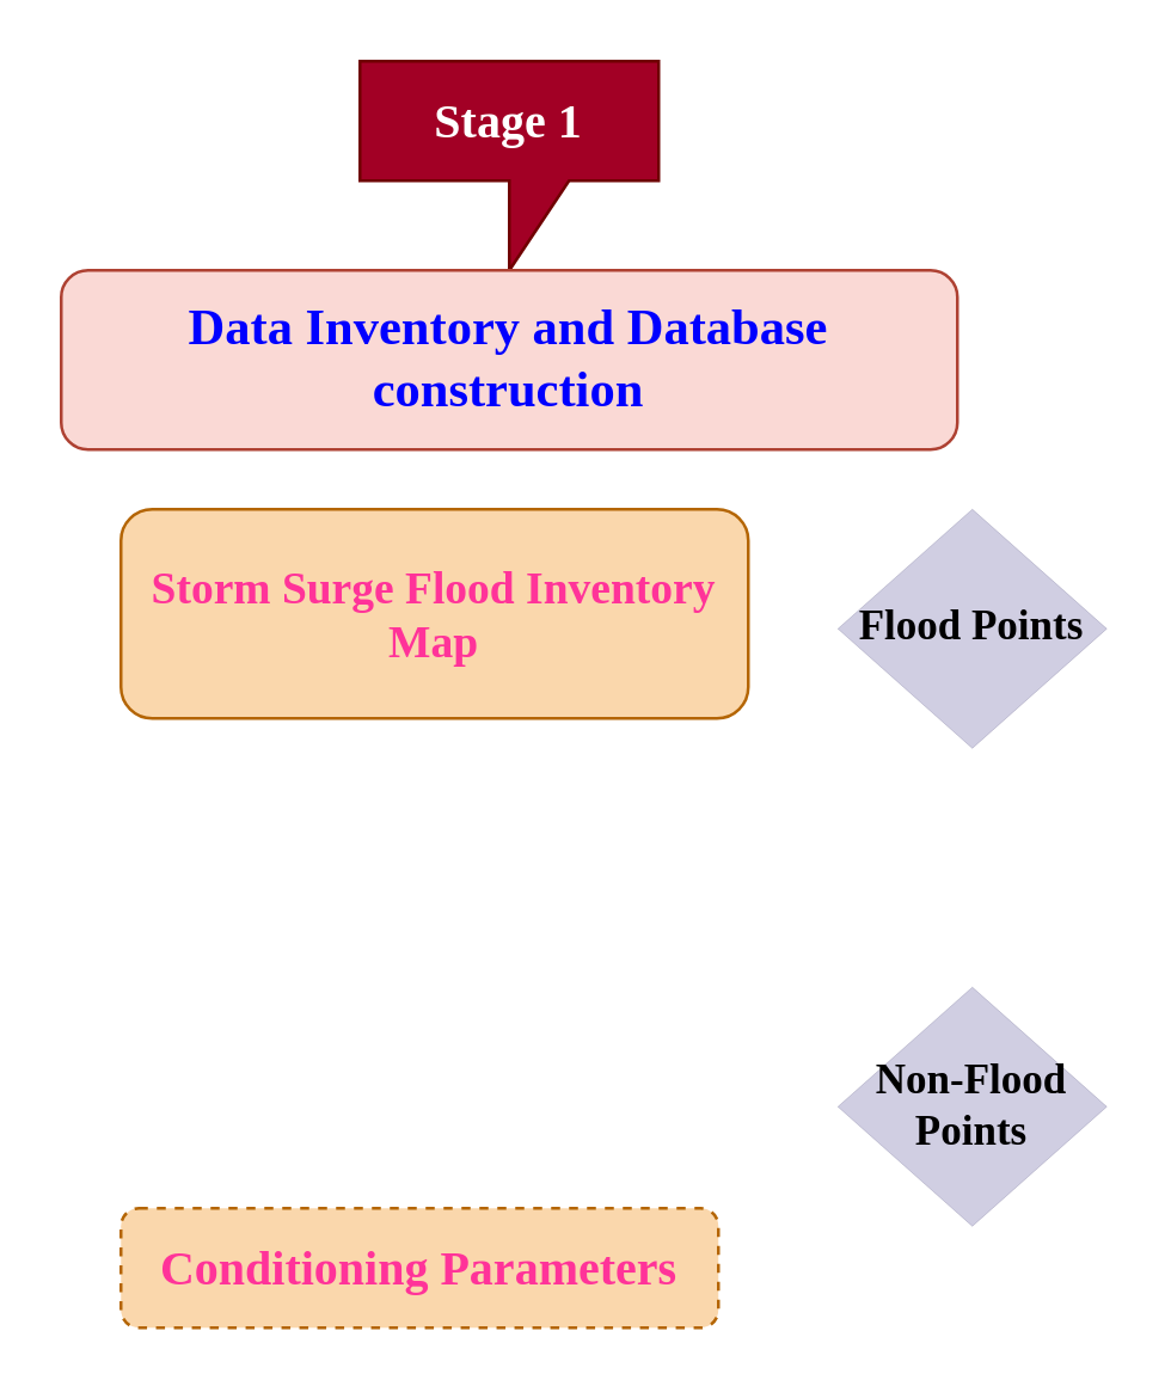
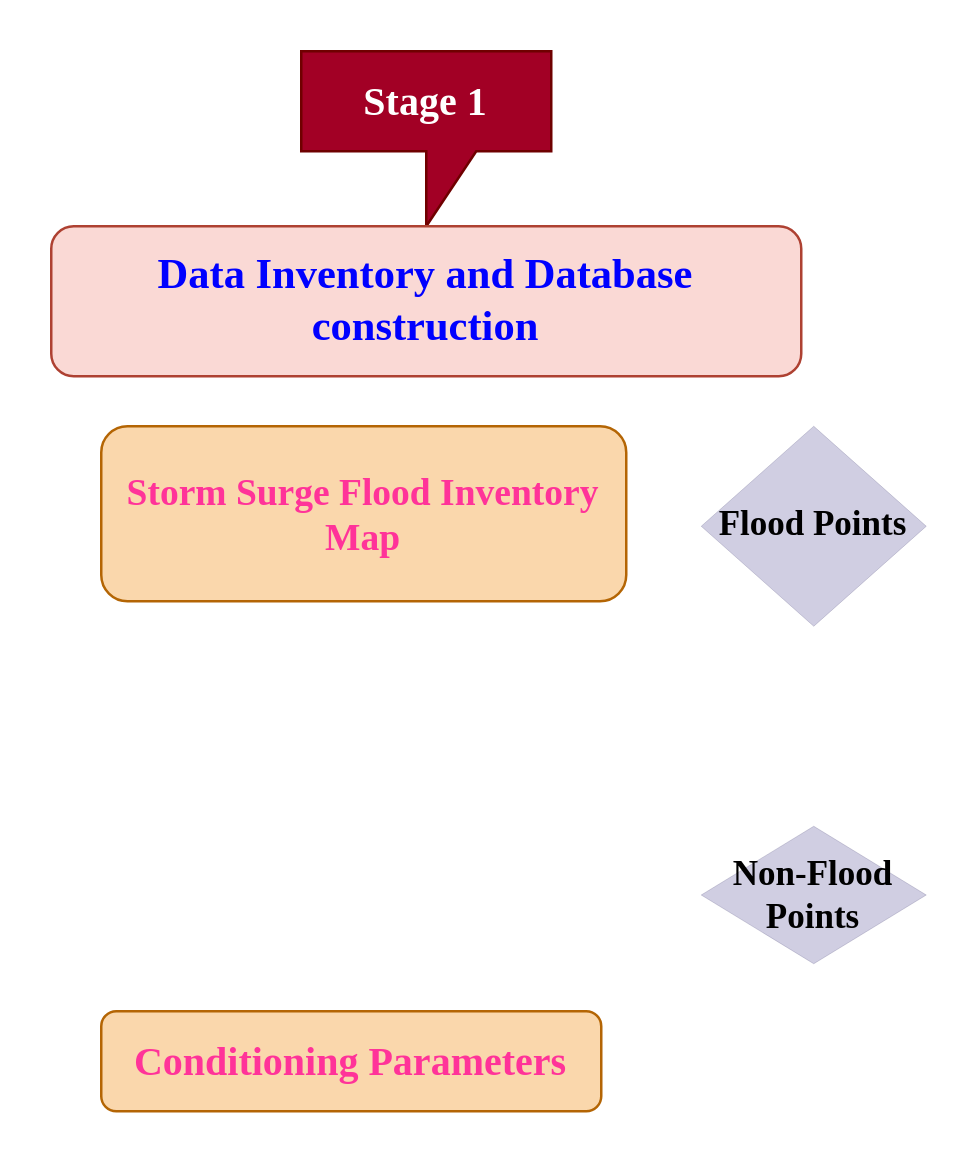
- <mxCell id="5" value="&lt;font face=&quot;Verdana&quot; style=&quot;font-size: 14px;&quot;&gt;&lt;b&gt;Non-Flood Points&lt;/b&gt;&lt;/font&gt;" style="rhombus;whiteSpace=wrap;html=1;dashed=1;dashPattern=1 4;strokeWidth=0;fillColor=#d0cee2;strokeColor=#56517e;" vertex="1" parent="1"><mxGeometry x="280" y="330" width="90" height="80" as="geometry" /></mxCell>
+ <mxCell id="5" value="&lt;font face=&quot;Verdana&quot; style=&quot;font-size: 14px;&quot;&gt;&lt;b&gt;Non-Flood Points&lt;/b&gt;&lt;/font&gt;" style="rhombus;whiteSpace=wrap;html=1;dashed=1;dashPattern=1 4;strokeWidth=0;fillColor=#d0cee2;strokeColor=#56517e;" vertex="1" parent="1"><mxGeometry x="280" y="330" width="90" height="55" as="geometry" /></mxCell>
- <mxCell id="7" value="&lt;font face=&quot;Verdana&quot; style=&quot;font-size: 16px; color: rgb(255, 51, 153);&quot;&gt;&lt;b style=&quot;&quot;&gt;Conditioning Parameters&lt;/b&gt;&lt;/font&gt;" style="rounded=1;whiteSpace=wrap;html=1;fillColor=#fad7ac;strokeColor=#b46504;dashed=1;" vertex="1" parent="1"><mxGeometry x="40" y="404" width="200" height="40" as="geometry" /></mxCell>
+ <mxCell id="7" value="&lt;font face=&quot;Verdana&quot; style=&quot;font-size: 16px; color: rgb(255, 51, 153);&quot;&gt;&lt;b style=&quot;&quot;&gt;Conditioning Parameters&lt;/b&gt;&lt;/font&gt;" style="rounded=1;whiteSpace=wrap;html=1;fillColor=#fad7ac;strokeColor=#b46504;" vertex="1" parent="1"><mxGeometry x="40" y="404" width="200" height="40" as="geometry" /></mxCell>
